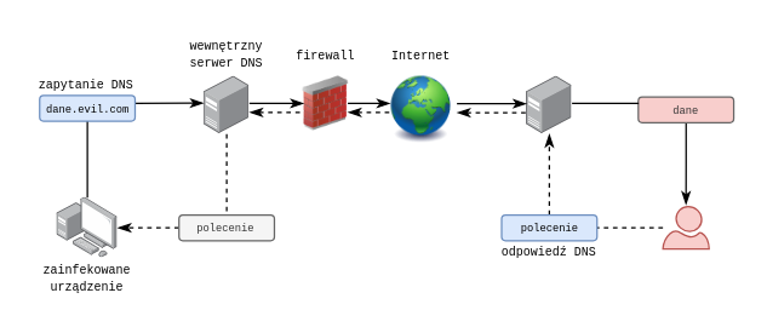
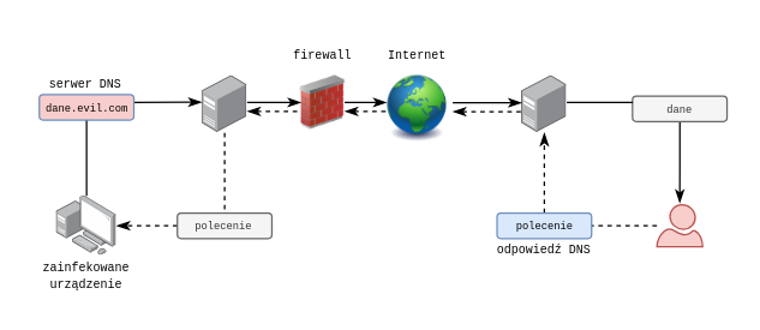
- <mxCell id="7" value="&lt;p style=&quot;line-height: 80%;&quot;&gt;&lt;font style=&quot;font-size: 8px;&quot; face=&quot;Courier New&quot;&gt;wewnętrzny serwer DNS&lt;/font&gt;&lt;/p&gt;" style="text;html=1;strokeColor=none;fillColor=none;align=center;verticalAlign=middle;whiteSpace=wrap;rounded=0;" vertex="1" parent="1"><mxGeometry x="113.99" y="20" width="70" height="30" as="geometry" /></mxCell>
- <mxCell id="18" value="&lt;p style=&quot;line-height: 80%;&quot;&gt;&lt;font face=&quot;Courier New&quot;&gt;&lt;span style=&quot;font-size: 8px;&quot;&gt;zapytanie DNS&lt;/span&gt;&lt;/font&gt;&lt;/p&gt;" style="text;html=1;strokeColor=none;fillColor=none;align=center;verticalAlign=middle;whiteSpace=wrap;rounded=0;" vertex="1" parent="1"><mxGeometry x="20.49" y="50" width="73.02" height="10" as="geometry" /></mxCell>
+ <mxCell id="18" value="&lt;p style=&quot;line-height: 80%;&quot;&gt;&lt;font face=&quot;Courier New&quot;&gt;&lt;span style=&quot;font-size: 8px;&quot;&gt;serwer DNS&lt;/span&gt;&lt;/font&gt;&lt;/p&gt;" style="text;html=1;strokeColor=none;fillColor=none;align=center;verticalAlign=middle;whiteSpace=wrap;rounded=0;" vertex="1" parent="1"><mxGeometry x="20.49" y="50" width="73.02" height="10" as="geometry" /></mxCell>
- <mxCell id="17" value="&lt;p style=&quot;line-height: 110%;&quot;&gt;&lt;font style=&quot;font-size: 7px;&quot; face=&quot;Courier New&quot;&gt;dane.evil.com&lt;/font&gt;&lt;/p&gt;" style="rounded=1;whiteSpace=wrap;html=1;fillColor=#dae8fc;strokeColor=#6c8ebf;" vertex="1" parent="1"><mxGeometry x="25.5" y="62.5" width="63" height="17" as="geometry" /></mxCell>
+ <mxCell id="17" value="&lt;p style=&quot;line-height: 110%;&quot;&gt;&lt;font style=&quot;font-size: 7px;&quot; face=&quot;Courier New&quot;&gt;dane.evil.com&lt;/font&gt;&lt;/p&gt;" style="rounded=1;whiteSpace=wrap;html=1;fillColor=#f8cecc;strokeColor=#6c8ebf;" vertex="1" parent="1"><mxGeometry x="25.5" y="62.5" width="63" height="17" as="geometry" /></mxCell>
- <mxCell id="20" value="&lt;p style=&quot;line-height: 110%;&quot;&gt;&lt;font style=&quot;font-size: 7px;&quot; face=&quot;Courier New&quot;&gt;dane&lt;/font&gt;&lt;/p&gt;" style="rounded=1;whiteSpace=wrap;html=1;fillColor=#f8cecc;fontColor=#333333;strokeColor=#666666;" vertex="1" parent="1"><mxGeometry x="420.75" y="63.5" width="63" height="17" as="geometry" /></mxCell>
+ <mxCell id="20" value="&lt;p style=&quot;line-height: 110%;&quot;&gt;&lt;font style=&quot;font-size: 7px;&quot; face=&quot;Courier New&quot;&gt;dane&lt;/font&gt;&lt;/p&gt;" style="rounded=1;whiteSpace=wrap;html=1;fillColor=#f5f5f5;fontColor=#333333;strokeColor=#666666;" vertex="1" parent="1"><mxGeometry x="420.75" y="63.5" width="63" height="17" as="geometry" /></mxCell>
